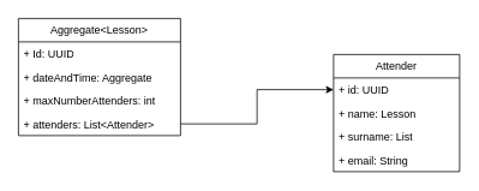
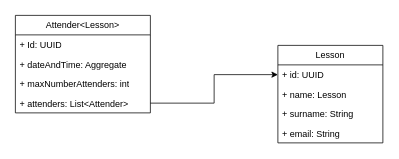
- <mxCell id="2" value="Aggregate&amp;lt;Lesson&amp;gt;" style="swimlane;fontStyle=0;childLayout=stackLayout;horizontal=1;startSize=26;fillColor=none;horizontalStack=0;resizeParent=1;resizeParentMax=0;resizeLast=0;collapsible=1;marginBottom=0;whiteSpace=wrap;html=1;" vertex="1" parent="1"><mxGeometry x="20" y="20" width="180" height="130" as="geometry" /></mxCell>
+ <mxCell id="2" value="Attender&amp;lt;Lesson&amp;gt;" style="swimlane;fontStyle=0;childLayout=stackLayout;horizontal=1;startSize=26;fillColor=none;horizontalStack=0;resizeParent=1;resizeParentMax=0;resizeLast=0;collapsible=1;marginBottom=0;whiteSpace=wrap;html=1;" vertex="1" parent="1"><mxGeometry x="20" y="20" width="180" height="130" as="geometry" /></mxCell>
- <mxCell id="7" value="Attender" style="swimlane;fontStyle=0;childLayout=stackLayout;horizontal=1;startSize=26;fillColor=none;horizontalStack=0;resizeParent=1;resizeParentMax=0;resizeLast=0;collapsible=1;marginBottom=0;whiteSpace=wrap;html=1;" vertex="1" parent="1"><mxGeometry x="370" y="60" width="140" height="130" as="geometry" /></mxCell>
+ <mxCell id="7" value="Lesson" style="swimlane;fontStyle=0;childLayout=stackLayout;horizontal=1;startSize=26;fillColor=none;horizontalStack=0;resizeParent=1;resizeParentMax=0;resizeLast=0;collapsible=1;marginBottom=0;whiteSpace=wrap;html=1;" vertex="1" parent="1"><mxGeometry x="370" y="60" width="140" height="130" as="geometry" /></mxCell>
- <mxCell id="10" value="+ surname: List" style="text;strokeColor=none;fillColor=none;align=left;verticalAlign=top;spacingLeft=4;spacingRight=4;overflow=hidden;rotatable=0;points=[[0,0.5],[1,0.5]];portConstraint=eastwest;whiteSpace=wrap;html=1;" vertex="1" parent="7"><mxGeometry y="78" width="140" height="26" as="geometry" /></mxCell>
+ <mxCell id="10" value="+ surname: String" style="text;strokeColor=none;fillColor=none;align=left;verticalAlign=top;spacingLeft=4;spacingRight=4;overflow=hidden;rotatable=0;points=[[0,0.5],[1,0.5]];portConstraint=eastwest;whiteSpace=wrap;html=1;" vertex="1" parent="7"><mxGeometry y="78" width="140" height="26" as="geometry" /></mxCell>
